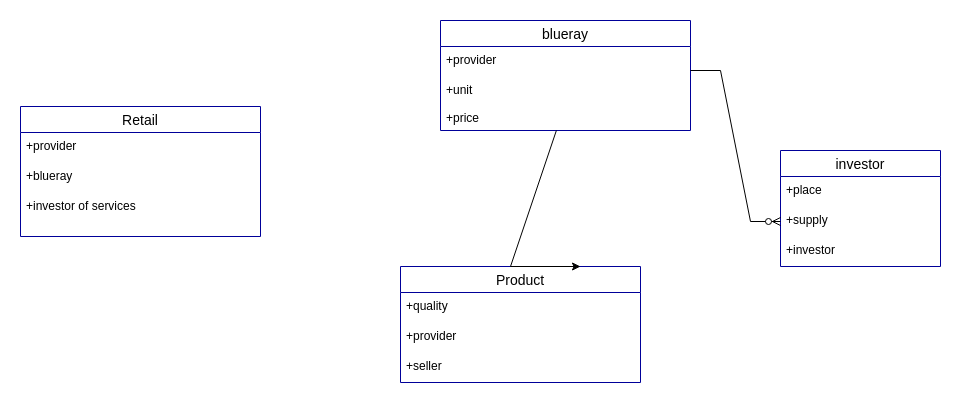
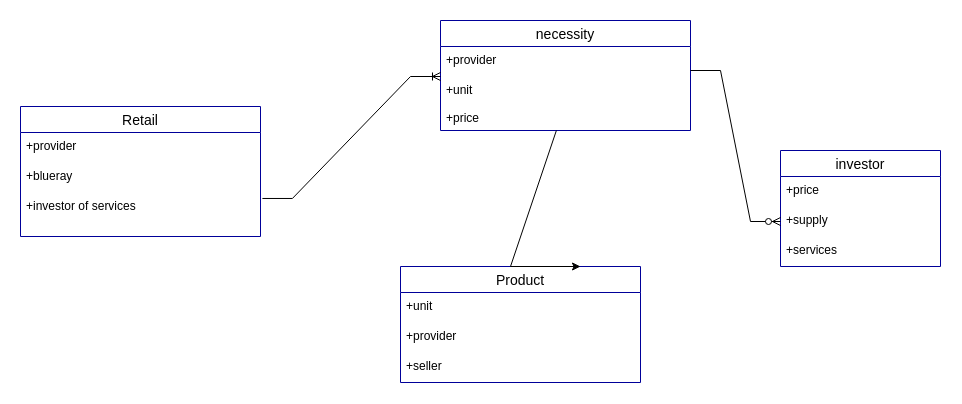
- <mxCell id="6" value="blueray" style="swimlane;fontStyle=0;childLayout=stackLayout;horizontal=1;startSize=26;horizontalStack=0;resizeParent=1;resizeParentMax=0;resizeLast=0;collapsible=1;marginBottom=0;align=center;fontSize=14;strokeColor=#000099;" vertex="1" parent="1"><mxGeometry x="440" y="20" width="250" height="110" as="geometry" /></mxCell>
+ <mxCell id="6" value="necessity" style="swimlane;fontStyle=0;childLayout=stackLayout;horizontal=1;startSize=26;horizontalStack=0;resizeParent=1;resizeParentMax=0;resizeLast=0;collapsible=1;marginBottom=0;align=center;fontSize=14;strokeColor=#000099;" vertex="1" parent="1"><mxGeometry x="440" y="20" width="250" height="110" as="geometry" /></mxCell>
+ <mxCell id="9" value="" style="edgeStyle=entityRelationEdgeStyle;fontSize=12;html=1;endArrow=ERoneToMany;rounded=0;entryX=0;entryY=0;entryDx=0;entryDy=0;entryPerimeter=0;exitX=1.008;exitY=0.136;exitDx=0;exitDy=0;exitPerimeter=0;" edge="1" parent="1" source="5" target="8"><mxGeometry width="100" height="100" relative="1" as="geometry"><mxPoint x="280" y="210" as="sourcePoint" /><mxPoint x="420" y="110" as="targetPoint" /></mxGeometry></mxCell>
- <mxCell id="11" value="+place" style="text;strokeColor=none;fillColor=none;spacingLeft=4;spacingRight=4;overflow=hidden;rotatable=0;points=[[0,0.5],[1,0.5]];portConstraint=eastwest;fontSize=12;" vertex="1" parent="10"><mxGeometry y="26" width="160" height="30" as="geometry" /></mxCell>
+ <mxCell id="11" value="+price" style="text;strokeColor=none;fillColor=none;spacingLeft=4;spacingRight=4;overflow=hidden;rotatable=0;points=[[0,0.5],[1,0.5]];portConstraint=eastwest;fontSize=12;" vertex="1" parent="10"><mxGeometry y="26" width="160" height="30" as="geometry" /></mxCell>
- <mxCell id="13" value="+investor" style="text;strokeColor=none;fillColor=none;spacingLeft=4;spacingRight=4;overflow=hidden;rotatable=0;points=[[0,0.5],[1,0.5]];portConstraint=eastwest;fontSize=12;" vertex="1" parent="10"><mxGeometry y="86" width="160" height="30" as="geometry" /></mxCell>
+ <mxCell id="13" value="+services" style="text;strokeColor=none;fillColor=none;spacingLeft=4;spacingRight=4;overflow=hidden;rotatable=0;points=[[0,0.5],[1,0.5]];portConstraint=eastwest;fontSize=12;" vertex="1" parent="10"><mxGeometry y="86" width="160" height="30" as="geometry" /></mxCell>
- <mxCell id="16" value="+quality" style="text;strokeColor=none;fillColor=none;spacingLeft=4;spacingRight=4;overflow=hidden;rotatable=0;points=[[0,0.5],[1,0.5]];portConstraint=eastwest;fontSize=12;" vertex="1" parent="15"><mxGeometry y="26" width="240" height="30" as="geometry" /></mxCell>
+ <mxCell id="16" value="+unit" style="text;strokeColor=none;fillColor=none;spacingLeft=4;spacingRight=4;overflow=hidden;rotatable=0;points=[[0,0.5],[1,0.5]];portConstraint=eastwest;fontSize=12;" vertex="1" parent="15"><mxGeometry y="26" width="240" height="30" as="geometry" /></mxCell>
